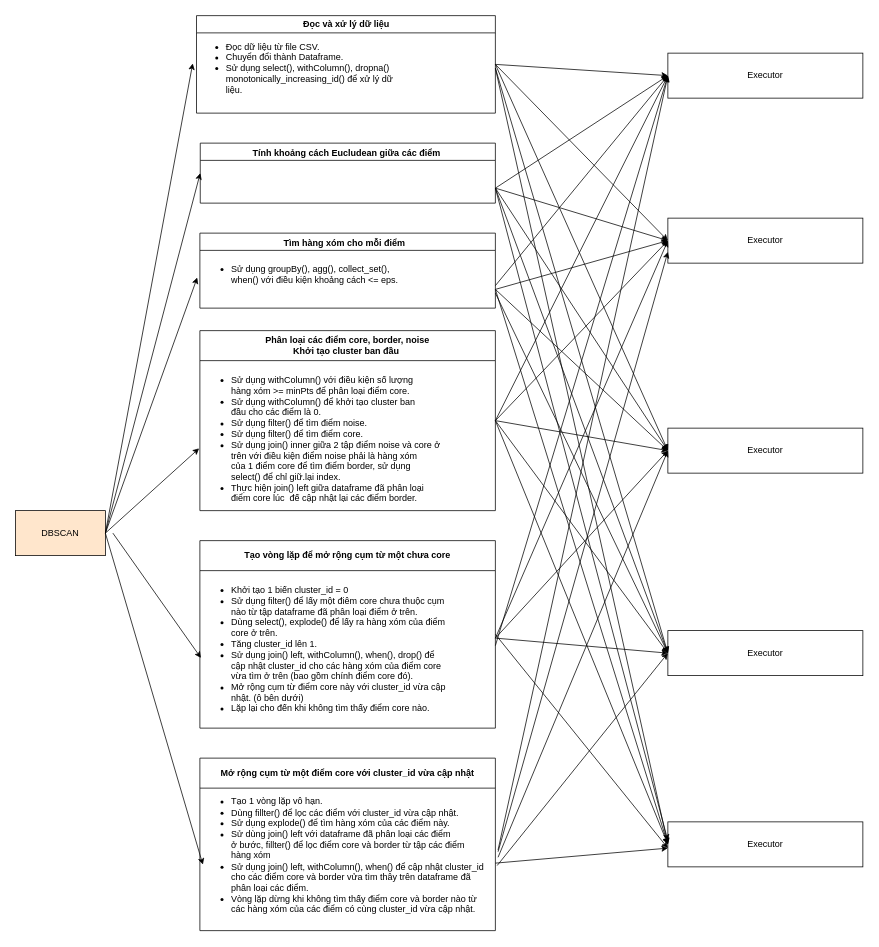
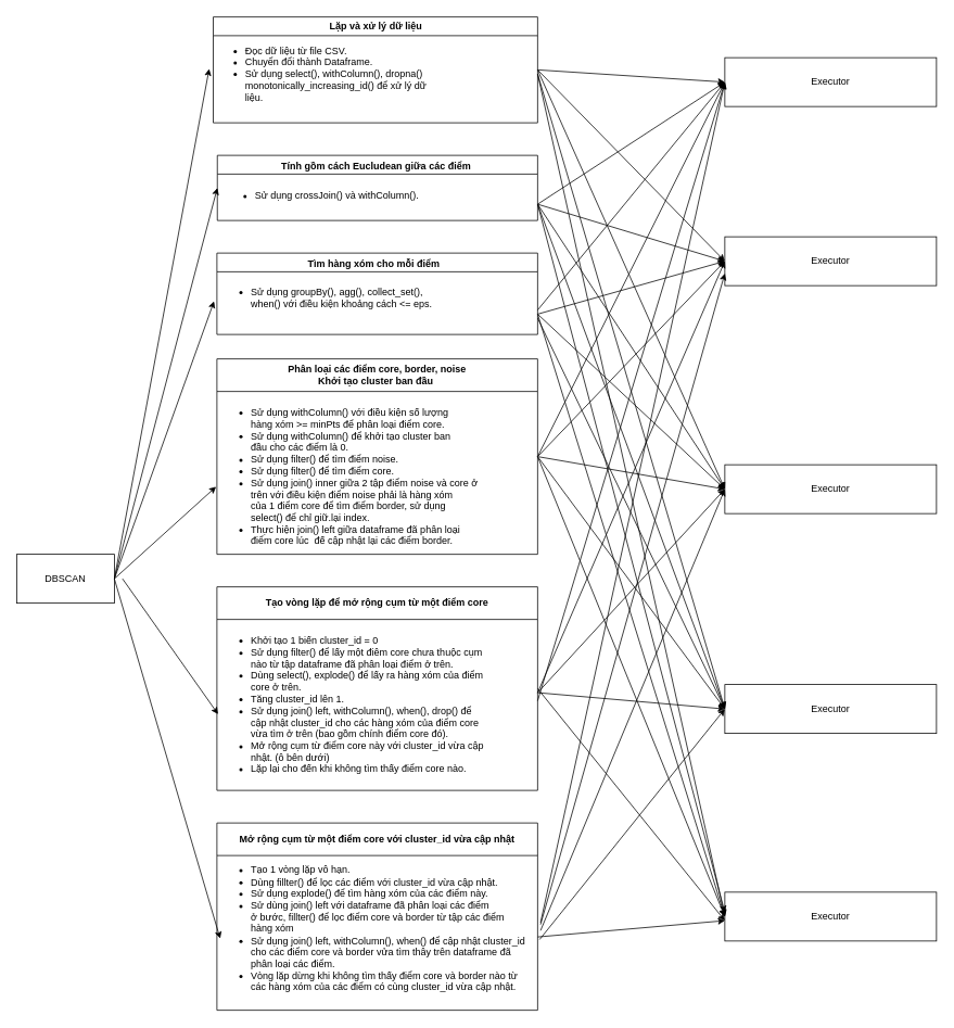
- <mxCell id="2" value="Đọc và xử lý dữ liệu" style="swimlane;whiteSpace=wrap;html=1;" vertex="1" parent="1"><mxGeometry x="261.5" y="20" width="398.5" height="130" as="geometry" /></mxCell>
+ <mxCell id="2" value="Lặp và xử lý dữ liệu" style="swimlane;whiteSpace=wrap;html=1;" vertex="1" parent="1"><mxGeometry x="261.5" y="20" width="398.5" height="130" as="geometry" /></mxCell>
- <mxCell id="5" value="Tính khoảng cách Eucludean giữa các điểm&lt;span style=&quot;font-size:13.0pt;line-height:&lt;br/&gt;150%;font-family:&amp;quot;Times New Roman&amp;quot;,serif;mso-fareast-font-family:Aptos;&lt;br/&gt;mso-fareast-theme-font:minor-latin;mso-ansi-language:VI;mso-fareast-language:&lt;br/&gt;EN-US;mso-bidi-language:AR-SA;mso-no-proof:yes&quot; lang=&quot;VI&quot;&gt;&amp;nbsp;&lt;/span&gt;" style="swimlane;whiteSpace=wrap;html=1;" vertex="1" parent="1"><mxGeometry x="266.5" y="190" width="393.5" height="80" as="geometry" /></mxCell>
+ <mxCell id="5" value="Tính gồm cách Eucludean giữa các điểm&lt;span style=&quot;font-size:13.0pt;line-height:&lt;br/&gt;150%;font-family:&amp;quot;Times New Roman&amp;quot;,serif;mso-fareast-font-family:Aptos;&lt;br/&gt;mso-fareast-theme-font:minor-latin;mso-ansi-language:VI;mso-fareast-language:&lt;br/&gt;EN-US;mso-bidi-language:AR-SA;mso-no-proof:yes&quot; lang=&quot;VI&quot;&gt;&amp;nbsp;&lt;/span&gt;" style="swimlane;whiteSpace=wrap;html=1;" vertex="1" parent="1"><mxGeometry x="266.5" y="190" width="393.5" height="80" as="geometry" /></mxCell>
+ <mxCell id="6" value="&lt;ul&gt;&lt;li&gt;Sử dụng crossJoin() và withColumn().&amp;nbsp;&lt;/li&gt;&lt;/ul&gt;" style="text;html=1;align=left;verticalAlign=middle;resizable=0;points=[];autosize=1;strokeColor=none;fillColor=none;" vertex="1" parent="5"><mxGeometry x="4" y="25" width="270" height="50" as="geometry" /></mxCell>
- <mxCell id="4" value="DBSCAN" style="rounded=0;whiteSpace=wrap;html=1;fillColor=#ffe6cc;" vertex="1" parent="1"><mxGeometry x="20" y="680" width="120" height="60" as="geometry" /></mxCell>
+ <mxCell id="4" value="DBSCAN" style="rounded=0;whiteSpace=wrap;html=1;" vertex="1" parent="1"><mxGeometry x="20" y="680" width="120" height="60" as="geometry" /></mxCell>
- <mxCell id="11" value="Tạo vòng lặp để mở rộng cụm từ một chưa core" style="swimlane;whiteSpace=wrap;html=1;startSize=40;" vertex="1" parent="1"><mxGeometry x="266" y="720" width="394" height="250" as="geometry" /></mxCell>
+ <mxCell id="11" value="Tạo vòng lặp để mở rộng cụm từ một điểm core" style="swimlane;whiteSpace=wrap;html=1;startSize=40;" vertex="1" parent="1"><mxGeometry x="266" y="720" width="394" height="250" as="geometry" /></mxCell>
